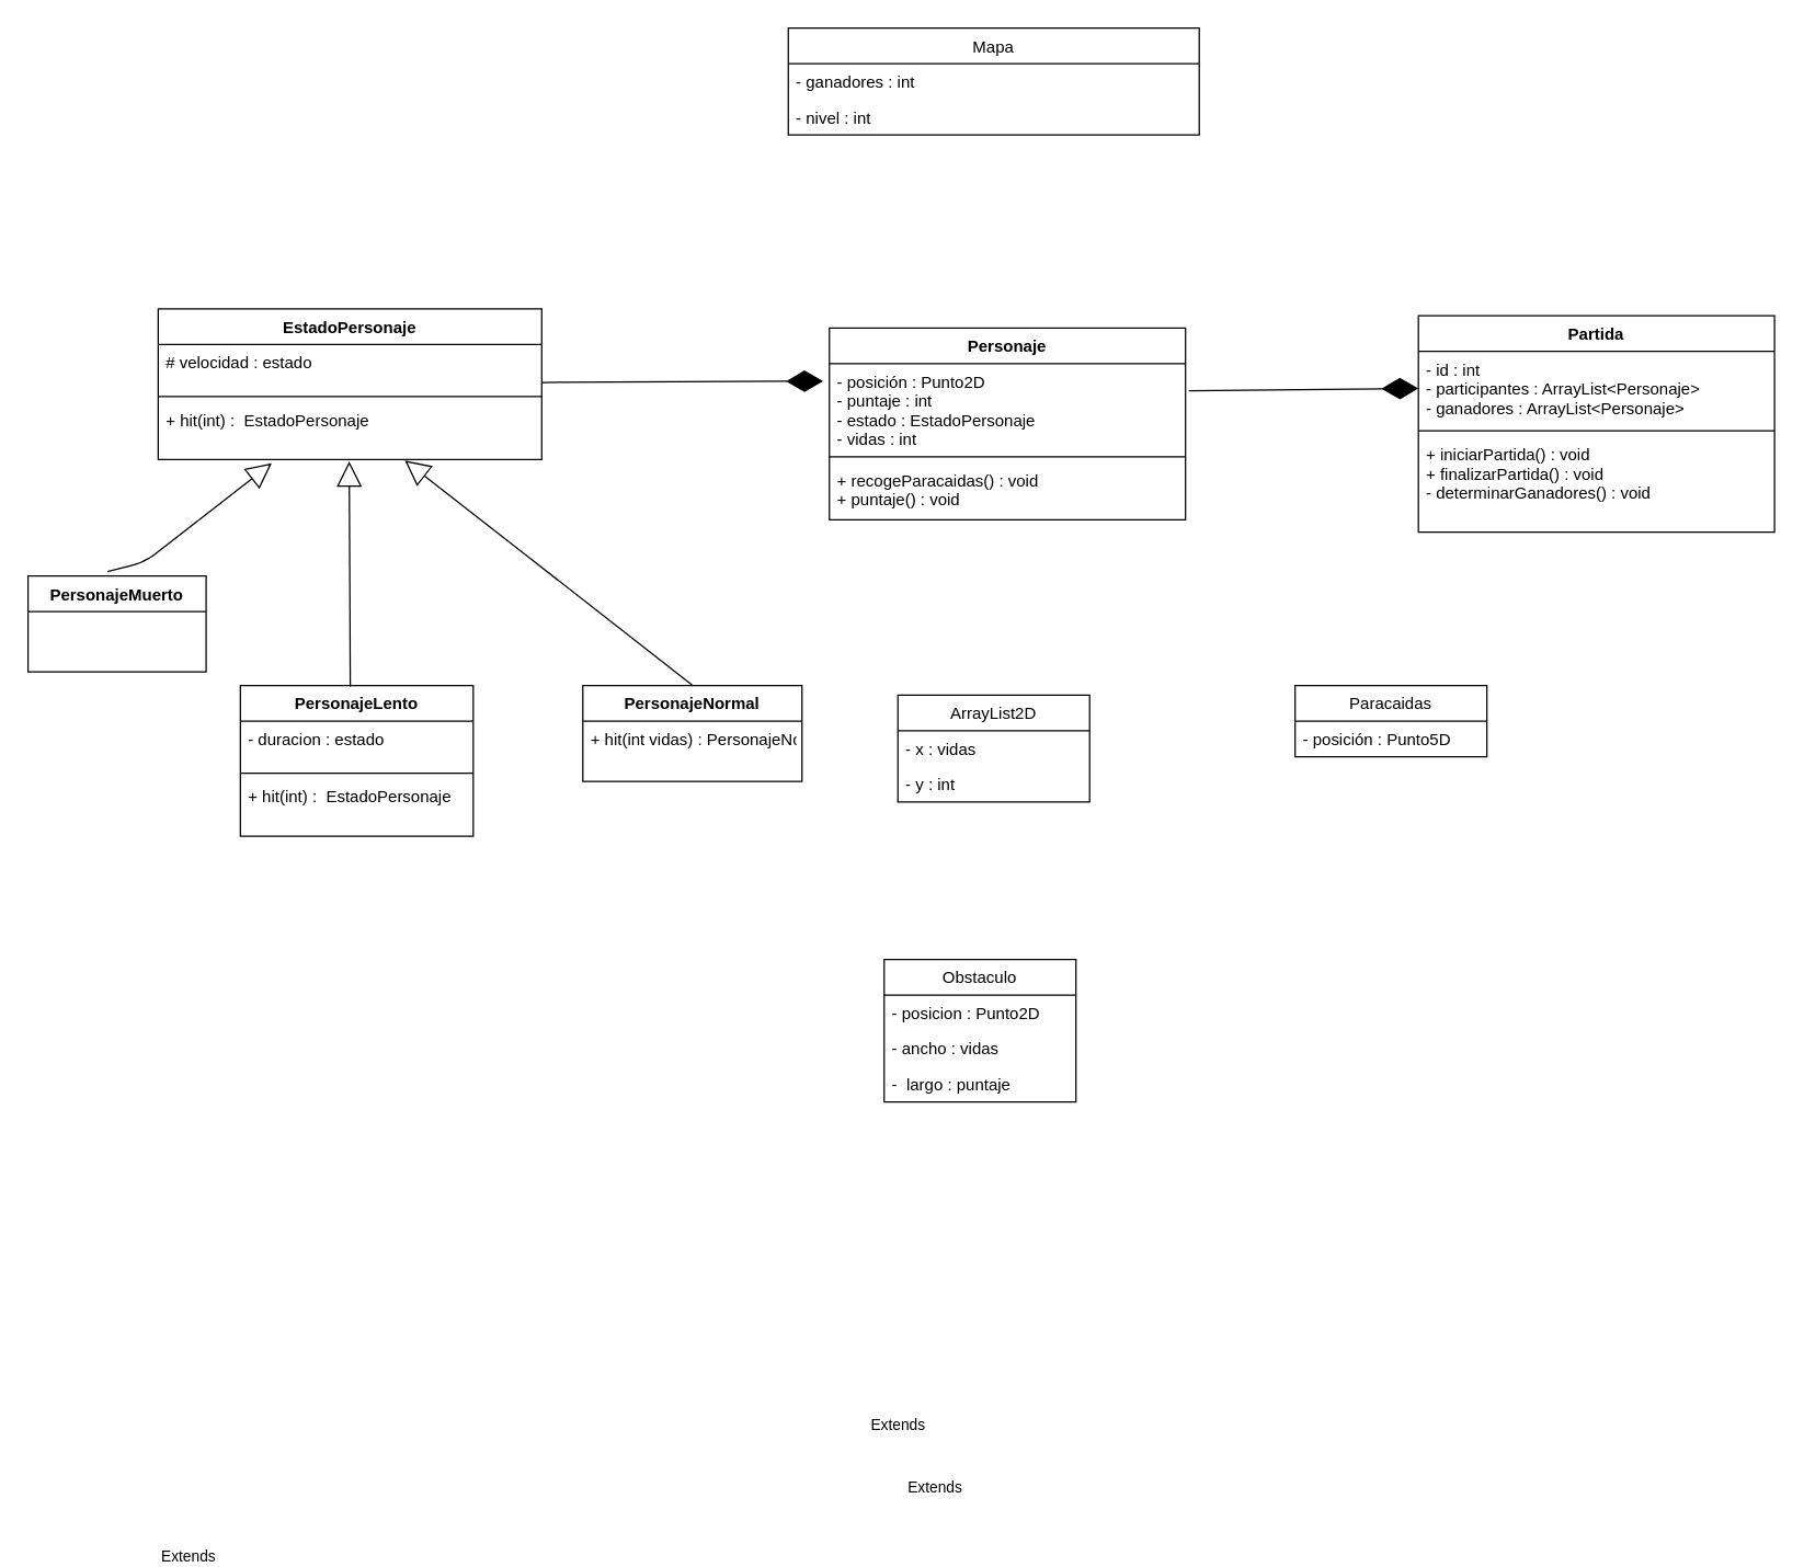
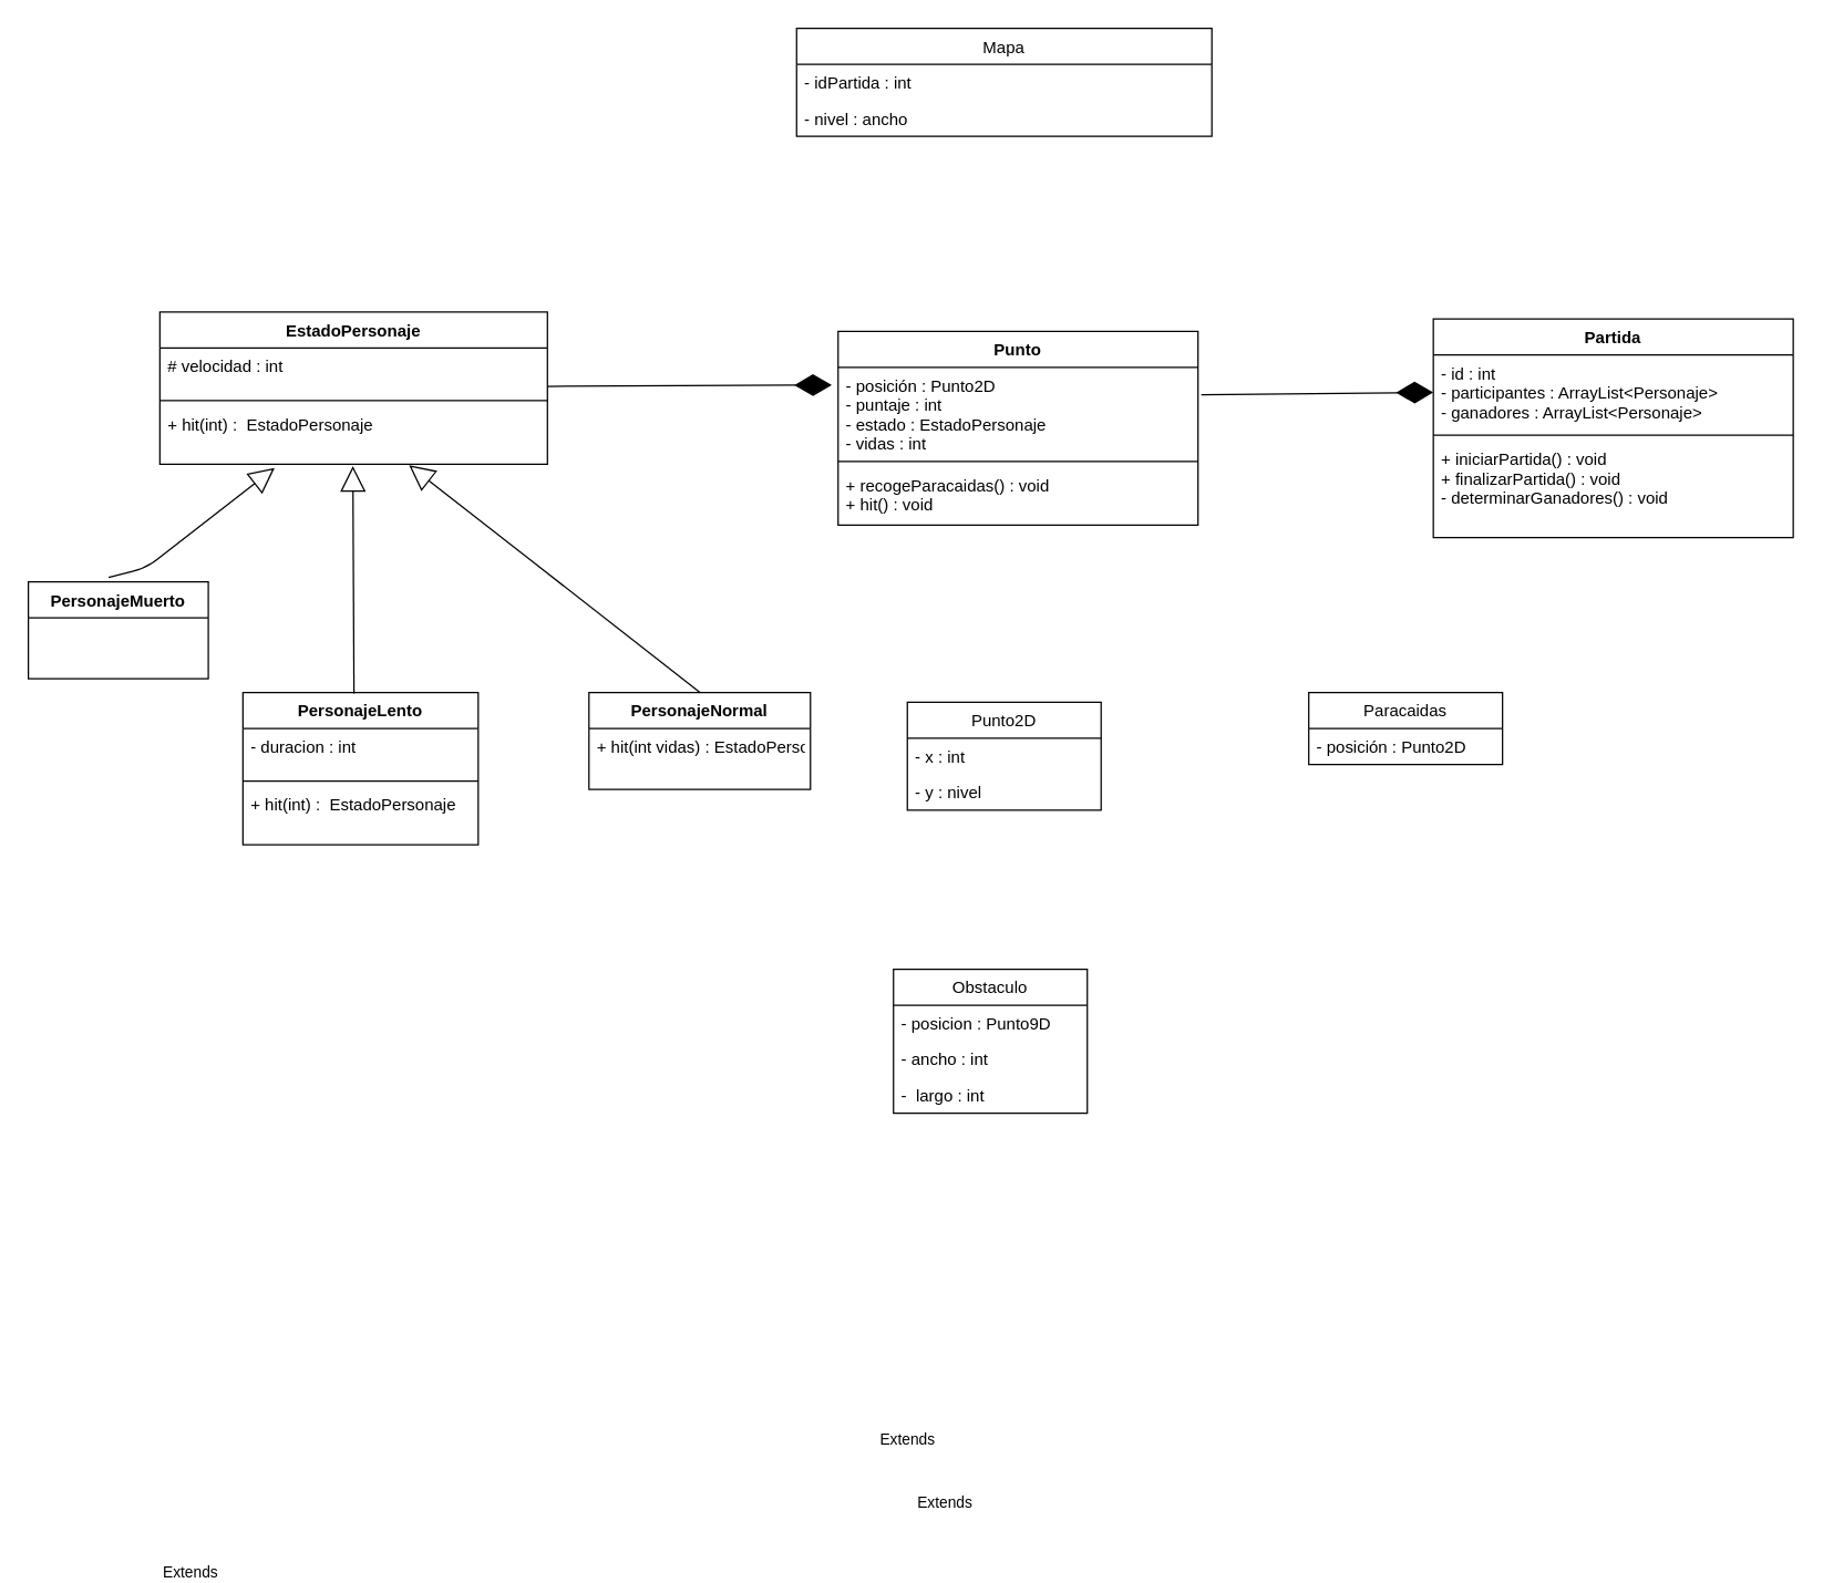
- <mxCell id="16" value="- ganadores : int" style="text;strokeColor=none;fillColor=none;align=left;verticalAlign=top;spacingLeft=4;spacingRight=4;overflow=hidden;rotatable=0;points=[[0,0.5],[1,0.5]];portConstraint=eastwest;" vertex="1" parent="15"><mxGeometry y="26" width="300" height="26" as="geometry" /></mxCell>
+ <mxCell id="16" value="- idPartida : int" style="text;strokeColor=none;fillColor=none;align=left;verticalAlign=top;spacingLeft=4;spacingRight=4;overflow=hidden;rotatable=0;points=[[0,0.5],[1,0.5]];portConstraint=eastwest;" vertex="1" parent="15"><mxGeometry y="26" width="300" height="26" as="geometry" /></mxCell>
- <mxCell id="17" value="- nivel : int" style="text;strokeColor=none;fillColor=none;align=left;verticalAlign=top;spacingLeft=4;spacingRight=4;overflow=hidden;rotatable=0;points=[[0,0.5],[1,0.5]];portConstraint=eastwest;" vertex="1" parent="15"><mxGeometry y="52" width="300" height="26" as="geometry" /></mxCell>
+ <mxCell id="17" value="- nivel : ancho" style="text;strokeColor=none;fillColor=none;align=left;verticalAlign=top;spacingLeft=4;spacingRight=4;overflow=hidden;rotatable=0;points=[[0,0.5],[1,0.5]];portConstraint=eastwest;" vertex="1" parent="15"><mxGeometry y="52" width="300" height="26" as="geometry" /></mxCell>
- <mxCell id="2" value="Personaje" style="swimlane;fontStyle=1;align=center;verticalAlign=top;childLayout=stackLayout;horizontal=1;startSize=26;horizontalStack=0;resizeParent=1;resizeParentMax=0;resizeLast=0;collapsible=1;marginBottom=0;" vertex="1" parent="1"><mxGeometry x="605" y="239" width="260" height="140" as="geometry" /></mxCell>
+ <mxCell id="2" value="Punto" style="swimlane;fontStyle=1;align=center;verticalAlign=top;childLayout=stackLayout;horizontal=1;startSize=26;horizontalStack=0;resizeParent=1;resizeParentMax=0;resizeLast=0;collapsible=1;marginBottom=0;" vertex="1" parent="1"><mxGeometry x="605" y="239" width="260" height="140" as="geometry" /></mxCell>
- <mxCell id="23" value="# velocidad : estado&#10;" style="text;strokeColor=none;fillColor=none;align=left;verticalAlign=top;spacingLeft=4;spacingRight=4;overflow=hidden;rotatable=0;points=[[0,0.5],[1,0.5]];portConstraint=eastwest;" vertex="1" parent="22"><mxGeometry y="26" width="280" height="34" as="geometry" /></mxCell>
+ <mxCell id="23" value="# velocidad : int&#10;" style="text;strokeColor=none;fillColor=none;align=left;verticalAlign=top;spacingLeft=4;spacingRight=4;overflow=hidden;rotatable=0;points=[[0,0.5],[1,0.5]];portConstraint=eastwest;" vertex="1" parent="22"><mxGeometry y="26" width="280" height="34" as="geometry" /></mxCell>
- <mxCell id="5" value="+ recogeParacaidas() : void&#10;+ puntaje() : void" style="text;strokeColor=none;fillColor=none;align=left;verticalAlign=top;spacingLeft=4;spacingRight=4;overflow=hidden;rotatable=0;points=[[0,0.5],[1,0.5]];portConstraint=eastwest;" vertex="1" parent="2"><mxGeometry y="98" width="260" height="42" as="geometry" /></mxCell>
+ <mxCell id="5" value="+ recogeParacaidas() : void&#10;+ hit() : void" style="text;strokeColor=none;fillColor=none;align=left;verticalAlign=top;spacingLeft=4;spacingRight=4;overflow=hidden;rotatable=0;points=[[0,0.5],[1,0.5]];portConstraint=eastwest;" vertex="1" parent="2"><mxGeometry y="98" width="260" height="42" as="geometry" /></mxCell>
- <mxCell id="6" value="ArrayList2D" style="swimlane;fontStyle=0;childLayout=stackLayout;horizontal=1;startSize=26;fillColor=none;horizontalStack=0;resizeParent=1;resizeParentMax=0;resizeLast=0;collapsible=1;marginBottom=0;" vertex="1" parent="1"><mxGeometry x="655" y="507" width="140" height="78" as="geometry" /></mxCell>
+ <mxCell id="6" value="Punto2D" style="swimlane;fontStyle=0;childLayout=stackLayout;horizontal=1;startSize=26;fillColor=none;horizontalStack=0;resizeParent=1;resizeParentMax=0;resizeLast=0;collapsible=1;marginBottom=0;" vertex="1" parent="1"><mxGeometry x="655" y="507" width="140" height="78" as="geometry" /></mxCell>
- <mxCell id="30" value="- duracion : estado" style="text;strokeColor=none;fillColor=none;align=left;verticalAlign=top;spacingLeft=4;spacingRight=4;overflow=hidden;rotatable=0;points=[[0,0.5],[1,0.5]];portConstraint=eastwest;" vertex="1" parent="29"><mxGeometry y="26" width="170" height="34" as="geometry" /></mxCell>
+ <mxCell id="30" value="- duracion : int" style="text;strokeColor=none;fillColor=none;align=left;verticalAlign=top;spacingLeft=4;spacingRight=4;overflow=hidden;rotatable=0;points=[[0,0.5],[1,0.5]];portConstraint=eastwest;" vertex="1" parent="29"><mxGeometry y="26" width="170" height="34" as="geometry" /></mxCell>
- <mxCell id="27" value="+ hit(int vidas) : PersonajeNormal" style="text;strokeColor=none;fillColor=none;align=left;verticalAlign=top;spacingLeft=4;spacingRight=4;overflow=hidden;rotatable=0;points=[[0,0.5],[1,0.5]];portConstraint=eastwest;" vertex="1" parent="26"><mxGeometry y="26" width="160" height="44" as="geometry" /></mxCell>
+ <mxCell id="27" value="+ hit(int vidas) : EstadoPersonaje" style="text;strokeColor=none;fillColor=none;align=left;verticalAlign=top;spacingLeft=4;spacingRight=4;overflow=hidden;rotatable=0;points=[[0,0.5],[1,0.5]];portConstraint=eastwest;" vertex="1" parent="26"><mxGeometry y="26" width="160" height="44" as="geometry" /></mxCell>
- <mxCell id="10" value="- posición : Punto5D" style="text;strokeColor=none;fillColor=none;align=left;verticalAlign=top;spacingLeft=4;spacingRight=4;overflow=hidden;rotatable=0;points=[[0,0.5],[1,0.5]];portConstraint=eastwest;" vertex="1" parent="9"><mxGeometry y="26" width="140" height="26" as="geometry" /></mxCell>
+ <mxCell id="10" value="- posición : Punto2D" style="text;strokeColor=none;fillColor=none;align=left;verticalAlign=top;spacingLeft=4;spacingRight=4;overflow=hidden;rotatable=0;points=[[0,0.5],[1,0.5]];portConstraint=eastwest;" vertex="1" parent="9"><mxGeometry y="26" width="140" height="26" as="geometry" /></mxCell>
- <mxCell id="7" value="- x : vidas" style="text;strokeColor=none;fillColor=none;align=left;verticalAlign=top;spacingLeft=4;spacingRight=4;overflow=hidden;rotatable=0;points=[[0,0.5],[1,0.5]];portConstraint=eastwest;" vertex="1" parent="6"><mxGeometry y="26" width="140" height="26" as="geometry" /></mxCell>
+ <mxCell id="7" value="- x : int" style="text;strokeColor=none;fillColor=none;align=left;verticalAlign=top;spacingLeft=4;spacingRight=4;overflow=hidden;rotatable=0;points=[[0,0.5],[1,0.5]];portConstraint=eastwest;" vertex="1" parent="6"><mxGeometry y="26" width="140" height="26" as="geometry" /></mxCell>
- <mxCell id="8" value="- y : int" style="text;strokeColor=none;fillColor=none;align=left;verticalAlign=top;spacingLeft=4;spacingRight=4;overflow=hidden;rotatable=0;points=[[0,0.5],[1,0.5]];portConstraint=eastwest;" vertex="1" parent="6"><mxGeometry y="52" width="140" height="26" as="geometry" /></mxCell>
+ <mxCell id="8" value="- y : nivel" style="text;strokeColor=none;fillColor=none;align=left;verticalAlign=top;spacingLeft=4;spacingRight=4;overflow=hidden;rotatable=0;points=[[0,0.5],[1,0.5]];portConstraint=eastwest;" vertex="1" parent="6"><mxGeometry y="52" width="140" height="26" as="geometry" /></mxCell>
- <mxCell id="12" value="- posicion : Punto2D" style="text;strokeColor=none;fillColor=none;align=left;verticalAlign=top;spacingLeft=4;spacingRight=4;overflow=hidden;rotatable=0;points=[[0,0.5],[1,0.5]];portConstraint=eastwest;" vertex="1" parent="11"><mxGeometry y="26" width="140" height="26" as="geometry" /></mxCell>
+ <mxCell id="12" value="- posicion : Punto9D" style="text;strokeColor=none;fillColor=none;align=left;verticalAlign=top;spacingLeft=4;spacingRight=4;overflow=hidden;rotatable=0;points=[[0,0.5],[1,0.5]];portConstraint=eastwest;" vertex="1" parent="11"><mxGeometry y="26" width="140" height="26" as="geometry" /></mxCell>
- <mxCell id="13" value="- ancho : vidas" style="text;strokeColor=none;fillColor=none;align=left;verticalAlign=top;spacingLeft=4;spacingRight=4;overflow=hidden;rotatable=0;points=[[0,0.5],[1,0.5]];portConstraint=eastwest;" vertex="1" parent="11"><mxGeometry y="52" width="140" height="26" as="geometry" /></mxCell>
+ <mxCell id="13" value="- ancho : int" style="text;strokeColor=none;fillColor=none;align=left;verticalAlign=top;spacingLeft=4;spacingRight=4;overflow=hidden;rotatable=0;points=[[0,0.5],[1,0.5]];portConstraint=eastwest;" vertex="1" parent="11"><mxGeometry y="52" width="140" height="26" as="geometry" /></mxCell>
- <mxCell id="14" value="-  largo : puntaje" style="text;strokeColor=none;fillColor=none;align=left;verticalAlign=top;spacingLeft=4;spacingRight=4;overflow=hidden;rotatable=0;points=[[0,0.5],[1,0.5]];portConstraint=eastwest;" vertex="1" parent="11"><mxGeometry y="78" width="140" height="26" as="geometry" /></mxCell>
+ <mxCell id="14" value="-  largo : int" style="text;strokeColor=none;fillColor=none;align=left;verticalAlign=top;spacingLeft=4;spacingRight=4;overflow=hidden;rotatable=0;points=[[0,0.5],[1,0.5]];portConstraint=eastwest;" vertex="1" parent="11"><mxGeometry y="78" width="140" height="26" as="geometry" /></mxCell>
